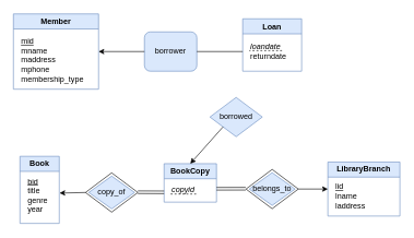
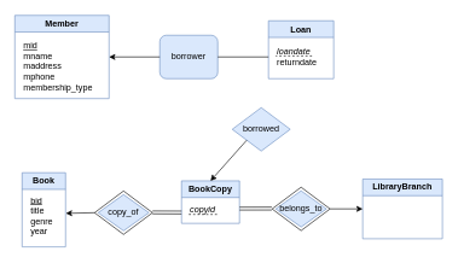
- <mxCell id="7" value="&lt;u&gt;lid&lt;/u&gt;&lt;div&gt;lname&lt;/div&gt;&lt;div&gt;laddress&lt;/div&gt;" style="text;html=1;align=left;verticalAlign=middle;resizable=0;points=[];autosize=1;strokeColor=none;fillColor=none;" vertex="1" parent="6"><mxGeometry x="10" y="22.5" width="70" height="60" as="geometry" /></mxCell>
